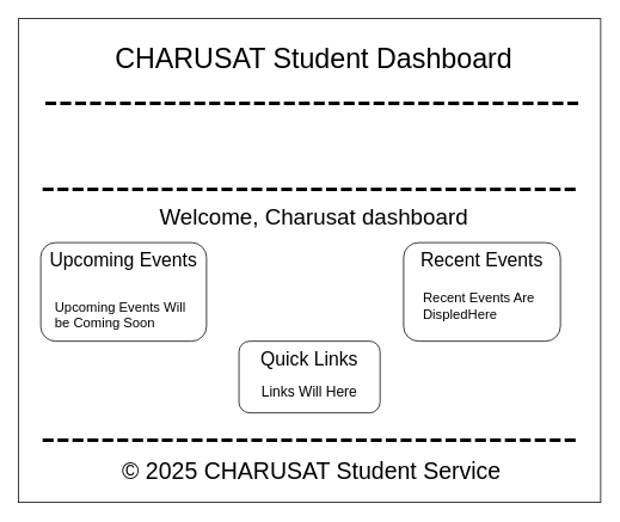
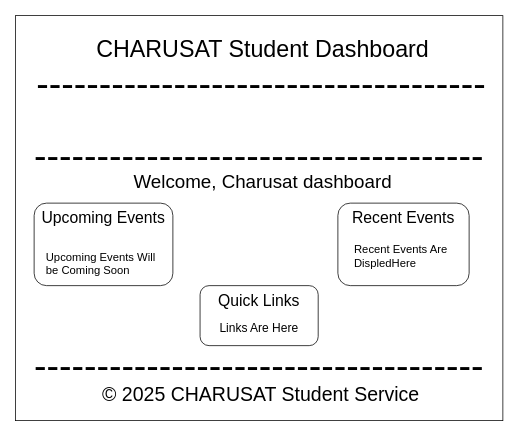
- <mxCell id="12" value="Links Will Here" style="text;html=1;align=center;verticalAlign=top;whiteSpace=wrap;rounded=0;fontSize=16;" parent="1" vertex="1"><mxGeometry x="290" y="420" width="110" height="50" as="geometry" /></mxCell>
+ <mxCell id="12" value="Links Are Here" style="text;html=1;align=center;verticalAlign=top;whiteSpace=wrap;rounded=0;fontSize=16;" parent="1" vertex="1"><mxGeometry x="290" y="420" width="110" height="50" as="geometry" /></mxCell>
